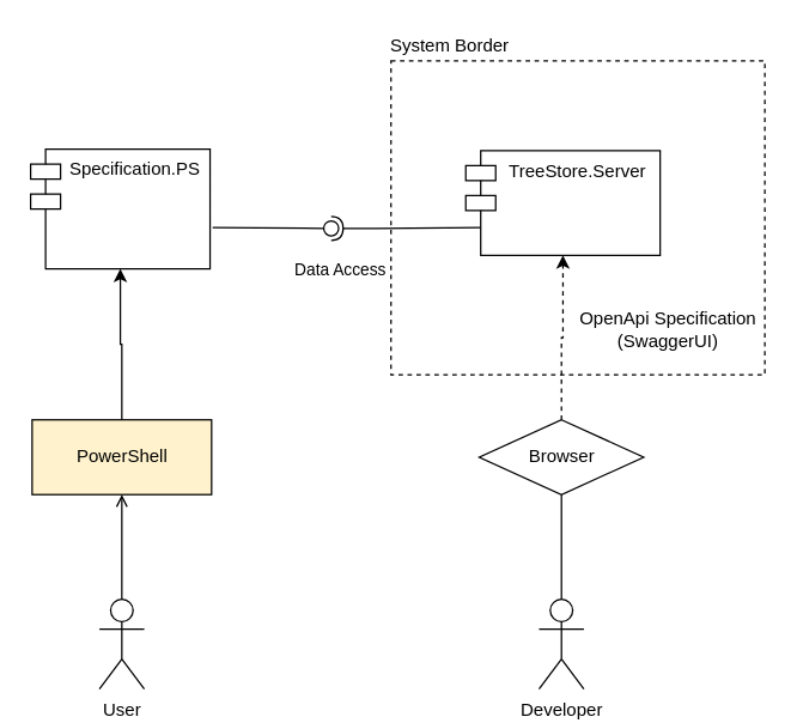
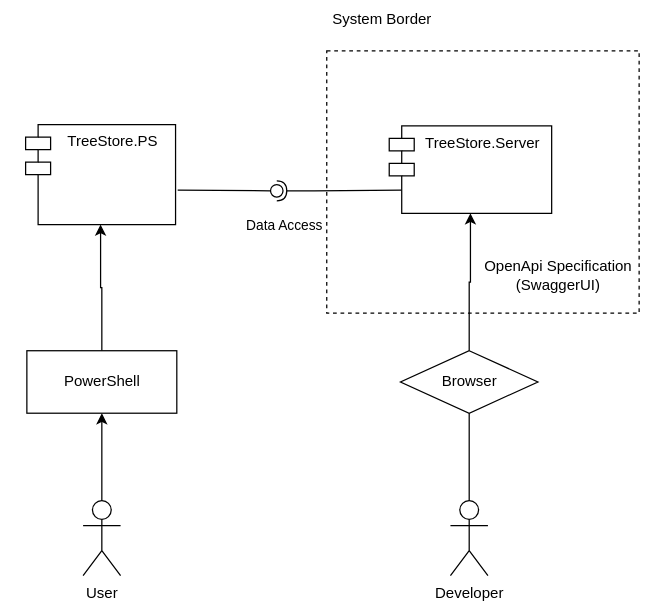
- <mxCell id="19" value="System Border" style="text;html=1;align=center;verticalAlign=middle;resizable=0;points=[];autosize=1;strokeColor=none;" vertex="1" parent="1"><mxGeometry x="255" y="20" width="90" height="20" as="geometry" /></mxCell>
+ <mxCell id="19" value="System Border" style="text;html=1;align=center;verticalAlign=middle;resizable=0;points=[];autosize=1;strokeColor=none;" vertex="1" parent="1"><mxGeometry x="260" y="5" width="90" height="20" as="geometry" /></mxCell>
- <mxCell id="6" value="Specification.PS" style="shape=module;align=left;spacingLeft=20;align=center;verticalAlign=top;" vertex="1" parent="1"><mxGeometry x="20" y="99" width="120" height="80" as="geometry" /></mxCell>
+ <mxCell id="6" value="TreeStore.PS" style="shape=module;align=left;spacingLeft=20;align=center;verticalAlign=top;" vertex="1" parent="1"><mxGeometry x="20" y="99" width="120" height="80" as="geometry" /></mxCell>
- <mxCell id="14" style="edgeStyle=orthogonalEdgeStyle;rounded=0;orthogonalLoop=1;jettySize=auto;html=1;entryX=0.5;entryY=1;entryDx=0;entryDy=0;dashed=1;" edge="1" parent="1" source="15" target="5"><mxGeometry relative="1" as="geometry" /></mxCell>
+ <mxCell id="14" style="edgeStyle=orthogonalEdgeStyle;rounded=0;orthogonalLoop=1;jettySize=auto;html=1;entryX=0.5;entryY=1;entryDx=0;entryDy=0;" edge="1" parent="1" source="15" target="5"><mxGeometry relative="1" as="geometry" /></mxCell>
- <mxCell id="13" value="PowerShell" style="html=1;fillColor=#fff2cc;" vertex="1" parent="1"><mxGeometry x="21" y="280" width="120" height="50" as="geometry" /></mxCell>
+ <mxCell id="13" value="PowerShell" style="html=1;" vertex="1" parent="1"><mxGeometry x="21" y="280" width="120" height="50" as="geometry" /></mxCell>
- <mxCell id="10" value="" style="edgeStyle=orthogonalEdgeStyle;rounded=0;orthogonalLoop=1;jettySize=auto;html=1;endArrow=open;" edge="1" parent="1" source="11" target="13"><mxGeometry relative="1" as="geometry"><Array as="points"><mxPoint x="81" y="310" /></Array></mxGeometry></mxCell>
+ <mxCell id="10" value="" style="edgeStyle=orthogonalEdgeStyle;rounded=0;orthogonalLoop=1;jettySize=auto;html=1;" edge="1" parent="1" source="11" target="13"><mxGeometry relative="1" as="geometry"><Array as="points"><mxPoint x="81" y="310" /></Array></mxGeometry></mxCell>
